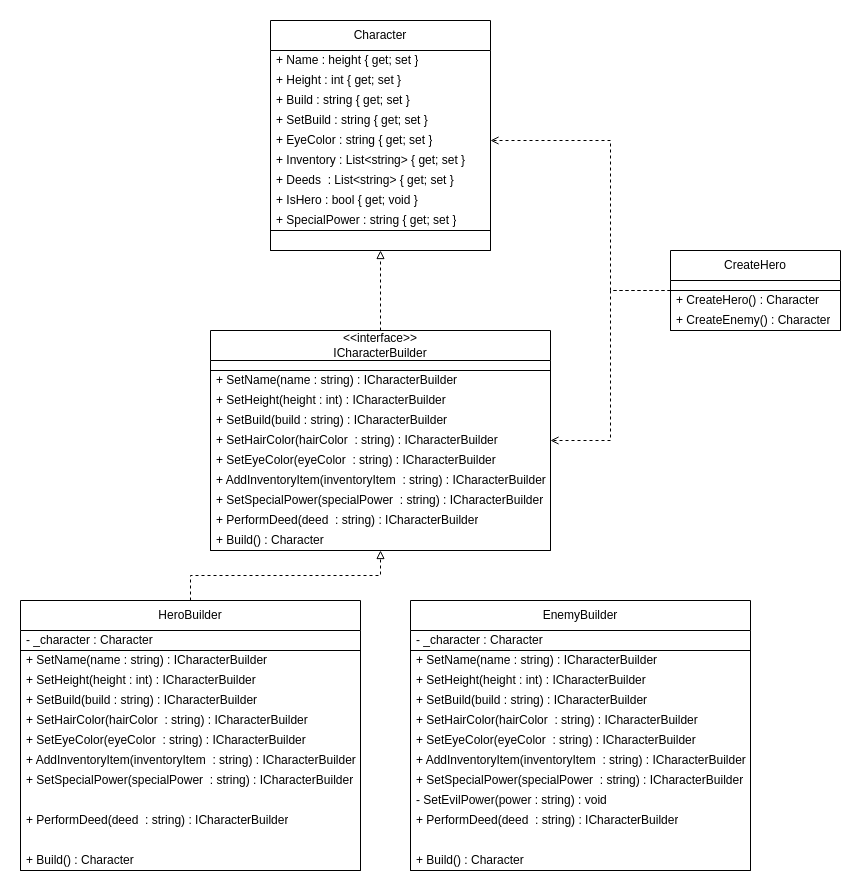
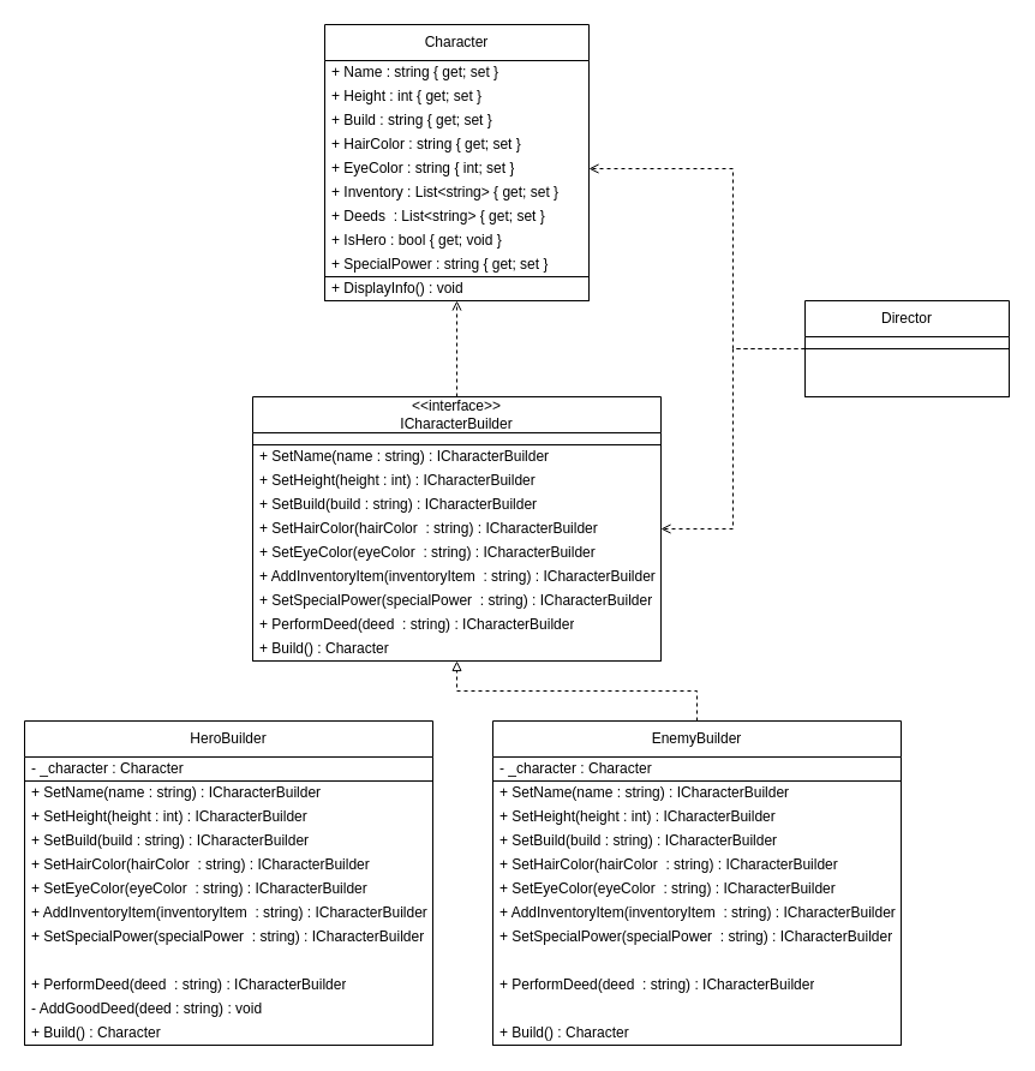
- <mxCell id="51" value="+ Name : height { get; set }" style="text;strokeColor=none;fillColor=none;align=left;verticalAlign=middle;spacingLeft=4;spacingRight=4;overflow=hidden;points=[[0,0.5],[1,0.5]];portConstraint=eastwest;rotatable=0;whiteSpace=wrap;html=1;" vertex="1" parent="50"><mxGeometry y="30" width="220" height="20" as="geometry" /></mxCell>
+ <mxCell id="51" value="+ Name : string { get; set }" style="text;strokeColor=none;fillColor=none;align=left;verticalAlign=middle;spacingLeft=4;spacingRight=4;overflow=hidden;points=[[0,0.5],[1,0.5]];portConstraint=eastwest;rotatable=0;whiteSpace=wrap;html=1;" vertex="1" parent="50"><mxGeometry y="30" width="220" height="20" as="geometry" /></mxCell>
- <mxCell id="54" value="+ SetBuild&amp;nbsp;: string { get; set }" style="text;strokeColor=none;fillColor=none;align=left;verticalAlign=middle;spacingLeft=4;spacingRight=4;overflow=hidden;points=[[0,0.5],[1,0.5]];portConstraint=eastwest;rotatable=0;whiteSpace=wrap;html=1;" vertex="1" parent="50"><mxGeometry y="90" width="220" height="20" as="geometry" /></mxCell>
+ <mxCell id="54" value="+ HairColor&amp;nbsp;: string { get; set }" style="text;strokeColor=none;fillColor=none;align=left;verticalAlign=middle;spacingLeft=4;spacingRight=4;overflow=hidden;points=[[0,0.5],[1,0.5]];portConstraint=eastwest;rotatable=0;whiteSpace=wrap;html=1;" vertex="1" parent="50"><mxGeometry y="90" width="220" height="20" as="geometry" /></mxCell>
- <mxCell id="55" value="+ EyeColor&amp;nbsp;: string { get; set }" style="text;strokeColor=none;fillColor=none;align=left;verticalAlign=middle;spacingLeft=4;spacingRight=4;overflow=hidden;points=[[0,0.5],[1,0.5]];portConstraint=eastwest;rotatable=0;whiteSpace=wrap;html=1;" vertex="1" parent="50"><mxGeometry y="110" width="220" height="20" as="geometry" /></mxCell>
+ <mxCell id="55" value="+ EyeColor&amp;nbsp;: string { int; set }" style="text;strokeColor=none;fillColor=none;align=left;verticalAlign=middle;spacingLeft=4;spacingRight=4;overflow=hidden;points=[[0,0.5],[1,0.5]];portConstraint=eastwest;rotatable=0;whiteSpace=wrap;html=1;" vertex="1" parent="50"><mxGeometry y="110" width="220" height="20" as="geometry" /></mxCell>
+ <mxCell id="61" value="+ DisplayInfo() : void" style="text;strokeColor=none;fillColor=none;align=left;verticalAlign=middle;spacingLeft=4;spacingRight=4;overflow=hidden;points=[[0,0.5],[1,0.5]];portConstraint=eastwest;rotatable=0;whiteSpace=wrap;html=1;" vertex="1" parent="60"><mxGeometry width="220" height="20" as="geometry" /></mxCell>
- <mxCell id="2" style="edgeStyle=orthogonalEdgeStyle;rounded=0;orthogonalLoop=1;jettySize=auto;html=1;dashed=1;endArrow=block;endFill=0;" edge="1" parent="1" source="3" target="50"><mxGeometry relative="1" as="geometry" /></mxCell>
+ <mxCell id="2" style="edgeStyle=orthogonalEdgeStyle;rounded=0;orthogonalLoop=1;jettySize=auto;html=1;dashed=1;endArrow=open;endFill=0;" edge="1" parent="1" source="3" target="50"><mxGeometry relative="1" as="geometry" /></mxCell>
- <mxCell id="45" value="CreateHero" style="swimlane;fontStyle=0;childLayout=stackLayout;horizontal=1;startSize=30;horizontalStack=0;resizeParent=1;resizeParentMax=0;resizeLast=0;collapsible=1;marginBottom=0;whiteSpace=wrap;html=1;" vertex="1" parent="1"><mxGeometry x="670" y="250" width="170" height="80" as="geometry" /></mxCell>
+ <mxCell id="45" value="Director" style="swimlane;fontStyle=0;childLayout=stackLayout;horizontal=1;startSize=30;horizontalStack=0;resizeParent=1;resizeParentMax=0;resizeLast=0;collapsible=1;marginBottom=0;whiteSpace=wrap;html=1;" vertex="1" parent="1"><mxGeometry x="670" y="250" width="170" height="80" as="geometry" /></mxCell>
- <mxCell id="48" value="+ CreateHero() : Character" style="text;strokeColor=none;fillColor=none;align=left;verticalAlign=middle;spacingLeft=4;spacingRight=4;overflow=hidden;points=[[0,0.5],[1,0.5]];portConstraint=eastwest;rotatable=0;whiteSpace=wrap;html=1;" vertex="1" parent="47"><mxGeometry width="160" height="20" as="geometry" /></mxCell>
- <mxCell id="49" value="+ CreateEnemy() : Character" style="text;strokeColor=none;fillColor=none;align=left;verticalAlign=middle;spacingLeft=4;spacingRight=4;overflow=hidden;points=[[0,0.5],[1,0.5]];portConstraint=eastwest;rotatable=0;whiteSpace=wrap;html=1;" vertex="1" parent="47"><mxGeometry y="20" width="170" height="20" as="geometry" /></mxCell>
- <mxCell id="15" style="edgeStyle=orthogonalEdgeStyle;rounded=0;orthogonalLoop=1;jettySize=auto;html=1;endArrow=block;endFill=0;dashed=1;" edge="1" parent="1" source="16" target="3"><mxGeometry relative="1" as="geometry" /></mxCell>
+ <mxCell id="29" style="edgeStyle=orthogonalEdgeStyle;rounded=0;orthogonalLoop=1;jettySize=auto;html=1;endArrow=block;endFill=0;dashed=1;" edge="1" parent="1" source="30" target="3"><mxGeometry relative="1" as="geometry" /></mxCell>
- <mxCell id="42" value="- SetEvilPower(power : string) : void" style="text;strokeColor=none;fillColor=none;align=left;verticalAlign=middle;spacingLeft=4;spacingRight=4;overflow=hidden;points=[[0,0.5],[1,0.5]];portConstraint=eastwest;rotatable=0;whiteSpace=wrap;html=1;" vertex="1" parent="32"><mxGeometry y="140" width="340" height="20" as="geometry" /></mxCell>
+ <mxCell id="28" value="- AddGoodDeed(deed : string) : void" style="text;strokeColor=none;fillColor=none;align=left;verticalAlign=middle;spacingLeft=4;spacingRight=4;overflow=hidden;points=[[0,0.5],[1,0.5]];portConstraint=eastwest;rotatable=0;whiteSpace=wrap;html=1;" vertex="1" parent="18"><mxGeometry y="180" width="340" height="20" as="geometry" /></mxCell>
